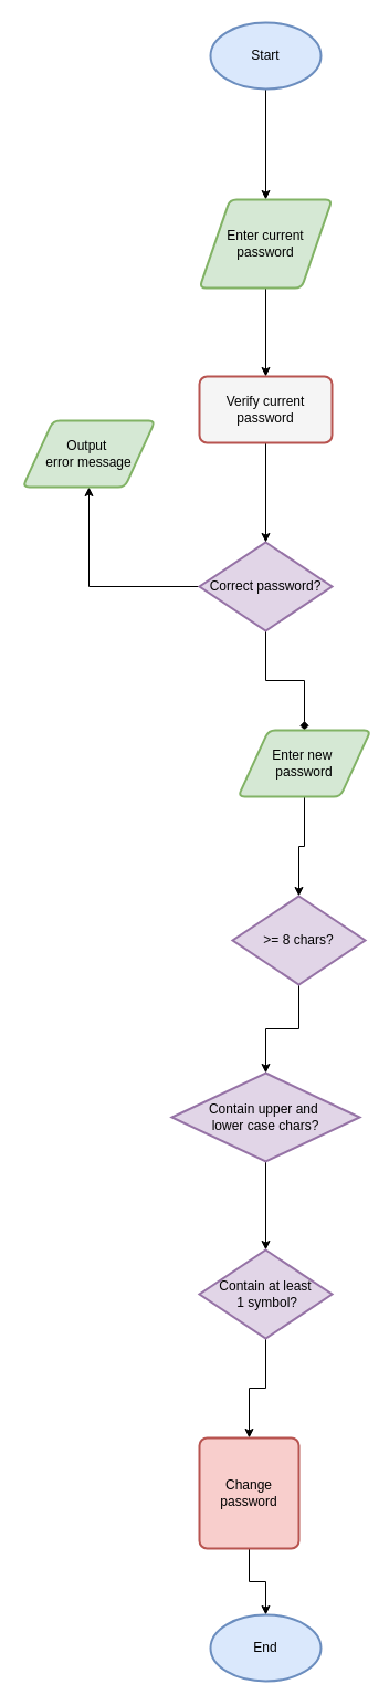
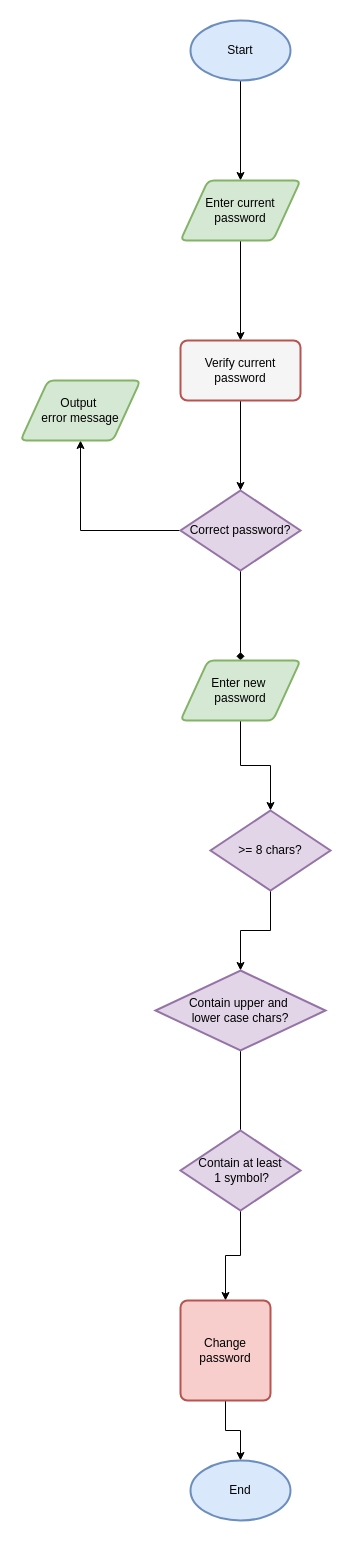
- <mxCell id="5" value="Enter current password" style="shape=parallelogram;html=1;strokeWidth=2;perimeter=parallelogramPerimeter;whiteSpace=wrap;rounded=1;arcSize=12;size=0.23;fillColor=#d5e8d4;strokeColor=#82b366;" vertex="1" parent="1"><mxGeometry x="180" y="180" width="120" height="80" as="geometry" /></mxCell>
+ <mxCell id="5" value="Enter current password" style="shape=parallelogram;html=1;strokeWidth=2;perimeter=parallelogramPerimeter;whiteSpace=wrap;rounded=1;arcSize=12;size=0.23;fillColor=#d5e8d4;strokeColor=#82b366;" vertex="1" parent="1"><mxGeometry x="180" y="180" width="120" height="60" as="geometry" /></mxCell>
- <mxCell id="13" value="Enter new&amp;nbsp;&lt;div&gt;password&lt;/div&gt;" style="shape=parallelogram;html=1;strokeWidth=2;perimeter=parallelogramPerimeter;whiteSpace=wrap;rounded=1;arcSize=12;size=0.23;fillColor=#d5e8d4;strokeColor=#82b366;" vertex="1" parent="1"><mxGeometry x="215" y="660" width="120" height="60" as="geometry" /></mxCell>
+ <mxCell id="13" value="Enter new&amp;nbsp;&lt;div&gt;password&lt;/div&gt;" style="shape=parallelogram;html=1;strokeWidth=2;perimeter=parallelogramPerimeter;whiteSpace=wrap;rounded=1;arcSize=12;size=0.23;fillColor=#d5e8d4;strokeColor=#82b366;" vertex="1" parent="1"><mxGeometry x="180" y="660" width="120" height="60" as="geometry" /></mxCell>
- <mxCell id="16" value="" style="edgeStyle=orthogonalEdgeStyle;rounded=0;orthogonalLoop=1;jettySize=auto;html=1;" edge="1" parent="1" source="17" target="19"><mxGeometry relative="1" as="geometry" /></mxCell>
+ <mxCell id="16" value="" style="edgeStyle=orthogonalEdgeStyle;rounded=0;orthogonalLoop=1;jettySize=auto;html=1;endArrow=none;" edge="1" parent="1" source="17" target="19"><mxGeometry relative="1" as="geometry" /></mxCell>
